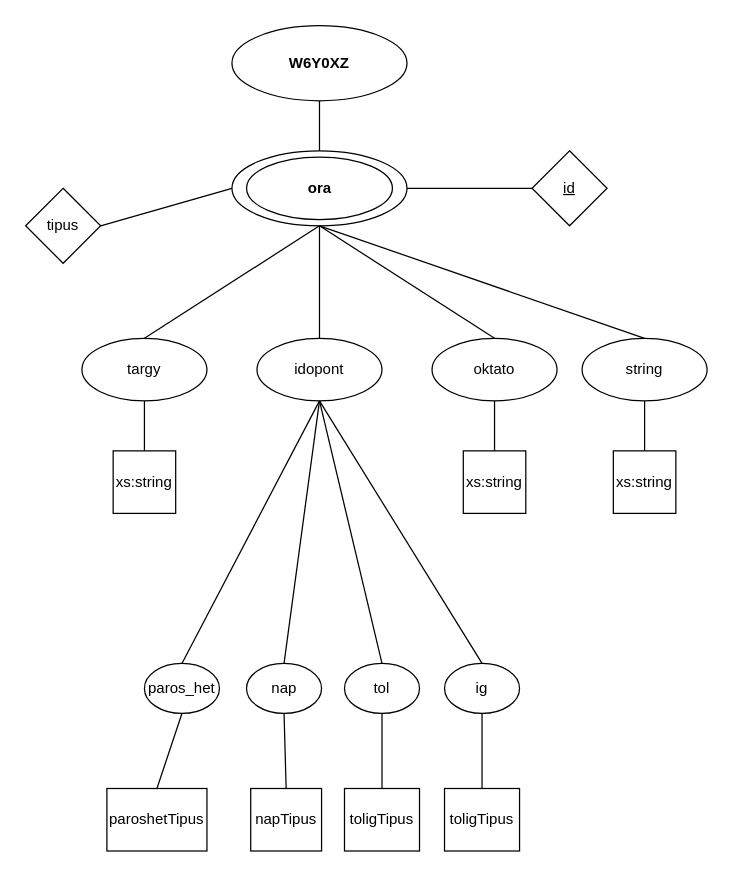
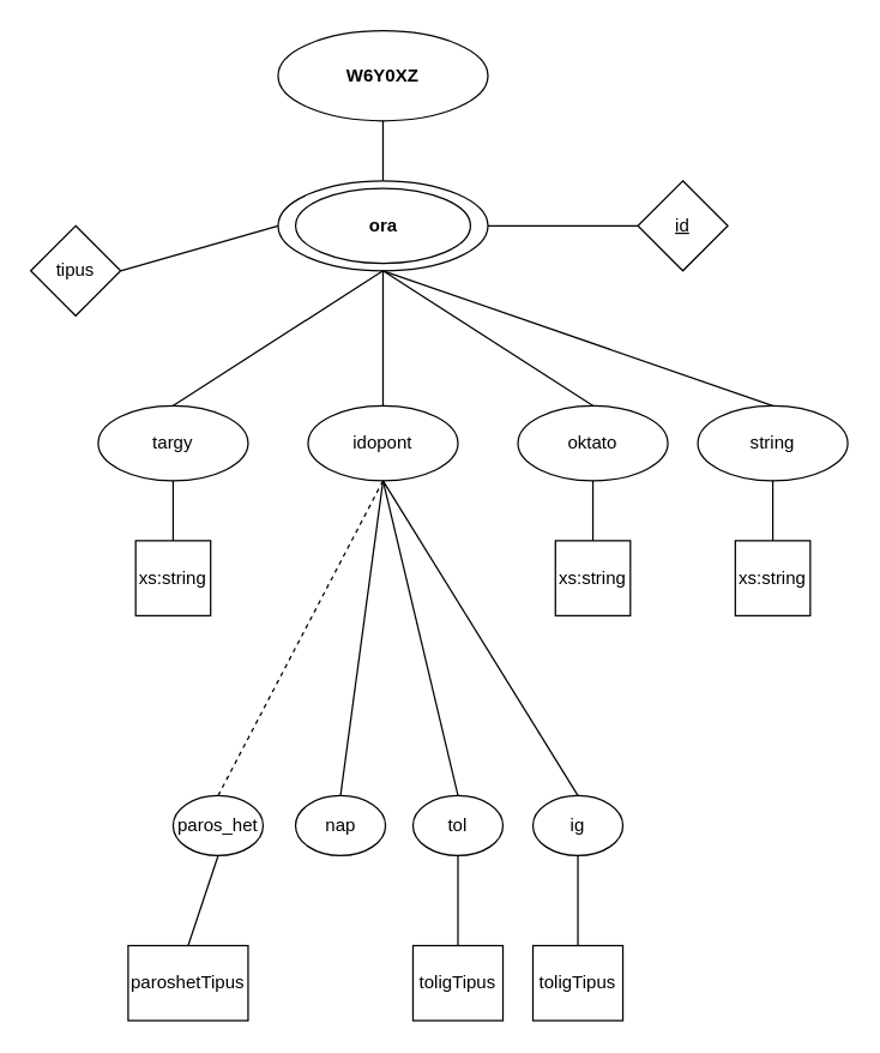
- <mxCell id="26" value="" style="endArrow=none;html=1;rounded=0;entryX=0.5;entryY=1;entryDx=0;entryDy=0;exitX=0.5;exitY=0;exitDx=0;exitDy=0;" edge="1" parent="1" source="17" target="9"><mxGeometry width="50" height="50" relative="1" as="geometry"><mxPoint x="205" y="430" as="sourcePoint" /><mxPoint x="255" y="380" as="targetPoint" /></mxGeometry></mxCell>
+ <mxCell id="26" value="" style="endArrow=none;html=1;rounded=0;entryX=0.5;entryY=1;entryDx=0;entryDy=0;exitX=0.5;exitY=0;exitDx=0;exitDy=0;dashed=1;" edge="1" parent="1" source="17" target="9"><mxGeometry width="50" height="50" relative="1" as="geometry"><mxPoint x="205" y="430" as="sourcePoint" /><mxPoint x="255" y="380" as="targetPoint" /></mxGeometry></mxCell>
- <mxCell id="35" value="" style="endArrow=none;html=1;rounded=0;exitX=0.5;exitY=0;exitDx=0;exitDy=0;entryX=0.5;entryY=1;entryDx=0;entryDy=0;" edge="1" parent="1" source="31" target="16"><mxGeometry width="50" height="50" relative="1" as="geometry"><mxPoint x="205" y="530" as="sourcePoint" /><mxPoint x="255" y="480" as="targetPoint" /></mxGeometry></mxCell>
- <mxCell id="31" value="napTipus" style="rounded=0;whiteSpace=wrap;html=1;" vertex="1" parent="1"><mxGeometry x="200" y="630" width="56.66" height="50" as="geometry" /></mxCell>
